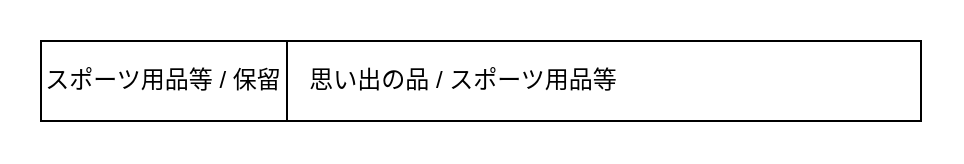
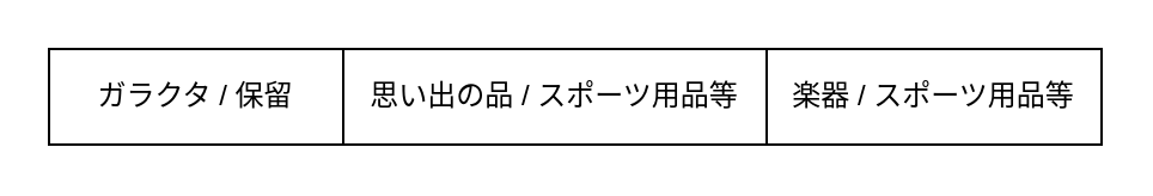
- <mxCell id="4" value="スポーツ用品等 / 保留" style="shape=partialRectangle;html=1;whiteSpace=wrap;connectable=0;overflow=hidden;fillColor=none;top=0;left=0;bottom=0;right=0;pointerEvents=1;strokeWidth=1;perimeterSpacing=0;" parent="3" vertex="1"><mxGeometry width="123" height="40" as="geometry"><mxRectangle width="123" height="40" as="alternateBounds" /></mxGeometry></mxCell>
+ <mxCell id="4" value="ガラクタ / 保留" style="shape=partialRectangle;html=1;whiteSpace=wrap;connectable=0;overflow=hidden;fillColor=none;top=0;left=0;bottom=0;right=0;pointerEvents=1;strokeWidth=1;perimeterSpacing=0;" parent="3" vertex="1"><mxGeometry width="123" height="40" as="geometry"><mxRectangle width="123" height="40" as="alternateBounds" /></mxGeometry></mxCell>
+ <mxCell id="6" value="楽器 / スポーツ用品等" style="shape=partialRectangle;html=1;whiteSpace=wrap;connectable=0;overflow=hidden;fillColor=none;top=0;left=0;bottom=0;right=0;pointerEvents=1;strokeColor=default;strokeWidth=1;perimeterSpacing=0;" parent="3" vertex="1"><mxGeometry x="300" width="140" height="40" as="geometry"><mxRectangle width="140" height="40" as="alternateBounds" /></mxGeometry></mxCell>
